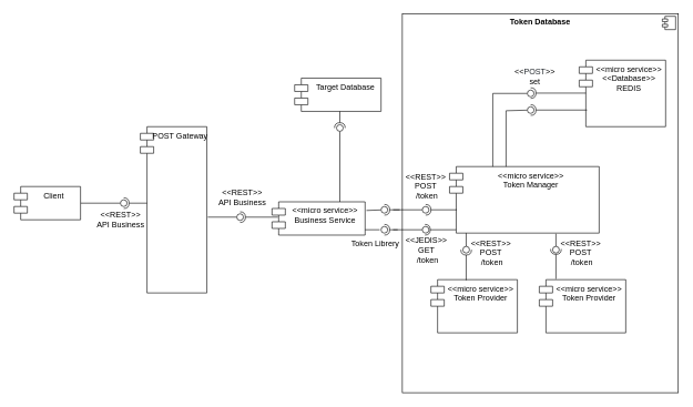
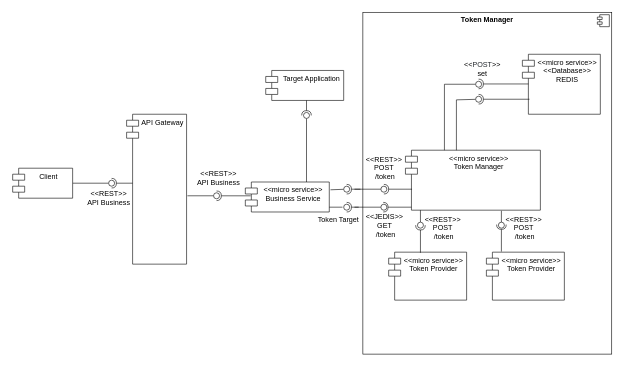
- <mxCell id="2" value="&lt;p style=&quot;margin: 0px ; margin-top: 6px ; text-align: center&quot;&gt;&lt;b&gt;Token Database&lt;/b&gt;&lt;/p&gt;" style="align=left;overflow=fill;html=1;dropTarget=0;" vertex="1" parent="1"><mxGeometry x="604" y="20" width="415" height="570" as="geometry" /></mxCell>
+ <mxCell id="2" value="&lt;p style=&quot;margin: 0px ; margin-top: 6px ; text-align: center&quot;&gt;&lt;b&gt;Token Manager&lt;/b&gt;&lt;/p&gt;" style="align=left;overflow=fill;html=1;dropTarget=0;" vertex="1" parent="1"><mxGeometry x="604" y="20" width="415" height="570" as="geometry" /></mxCell>
- <mxCell id="42" value=" Target Database" style="shape=module;align=left;spacingLeft=20;align=center;verticalAlign=top;" parent="1" vertex="1"><mxGeometry x="442" y="117" width="130" height="50" as="geometry" /></mxCell>
+ <mxCell id="42" value=" Target Application" style="shape=module;align=left;spacingLeft=20;align=center;verticalAlign=top;" parent="1" vertex="1"><mxGeometry x="442" y="117" width="130" height="50" as="geometry" /></mxCell>
- <mxCell id="4" value="POST Gateway" style="shape=module;align=left;spacingLeft=20;align=center;verticalAlign=top;" parent="1" vertex="1"><mxGeometry x="210" y="190" width="100" height="250" as="geometry" /></mxCell>
+ <mxCell id="4" value="API Gateway" style="shape=module;align=left;spacingLeft=20;align=center;verticalAlign=top;" parent="1" vertex="1"><mxGeometry x="210" y="190" width="100" height="250" as="geometry" /></mxCell>
- <mxCell id="46" value="Token Librery" style="text;html=1;resizable=0;autosize=1;align=center;verticalAlign=middle;points=[];fillColor=none;strokeColor=none;rounded=0;" vertex="1" parent="1"><mxGeometry x="518" y="356" width="90" height="20" as="geometry" /></mxCell>
+ <mxCell id="46" value="Token Target" style="text;html=1;resizable=0;autosize=1;align=center;verticalAlign=middle;points=[];fillColor=none;strokeColor=none;rounded=0;" vertex="1" parent="1"><mxGeometry x="518" y="356" width="90" height="20" as="geometry" /></mxCell>
